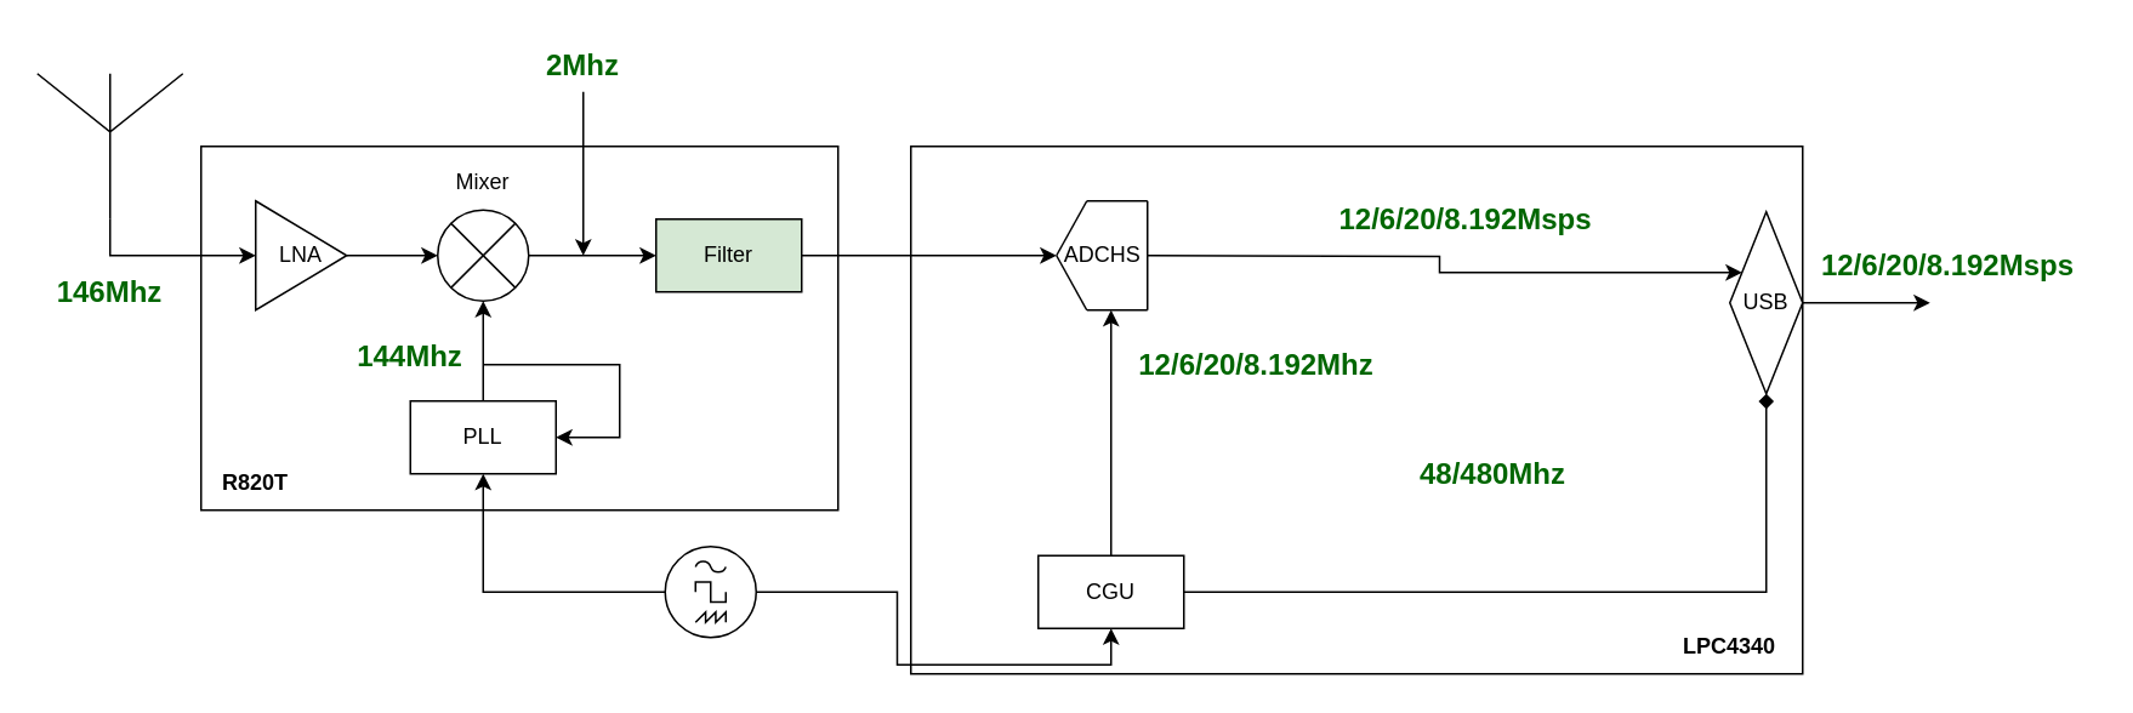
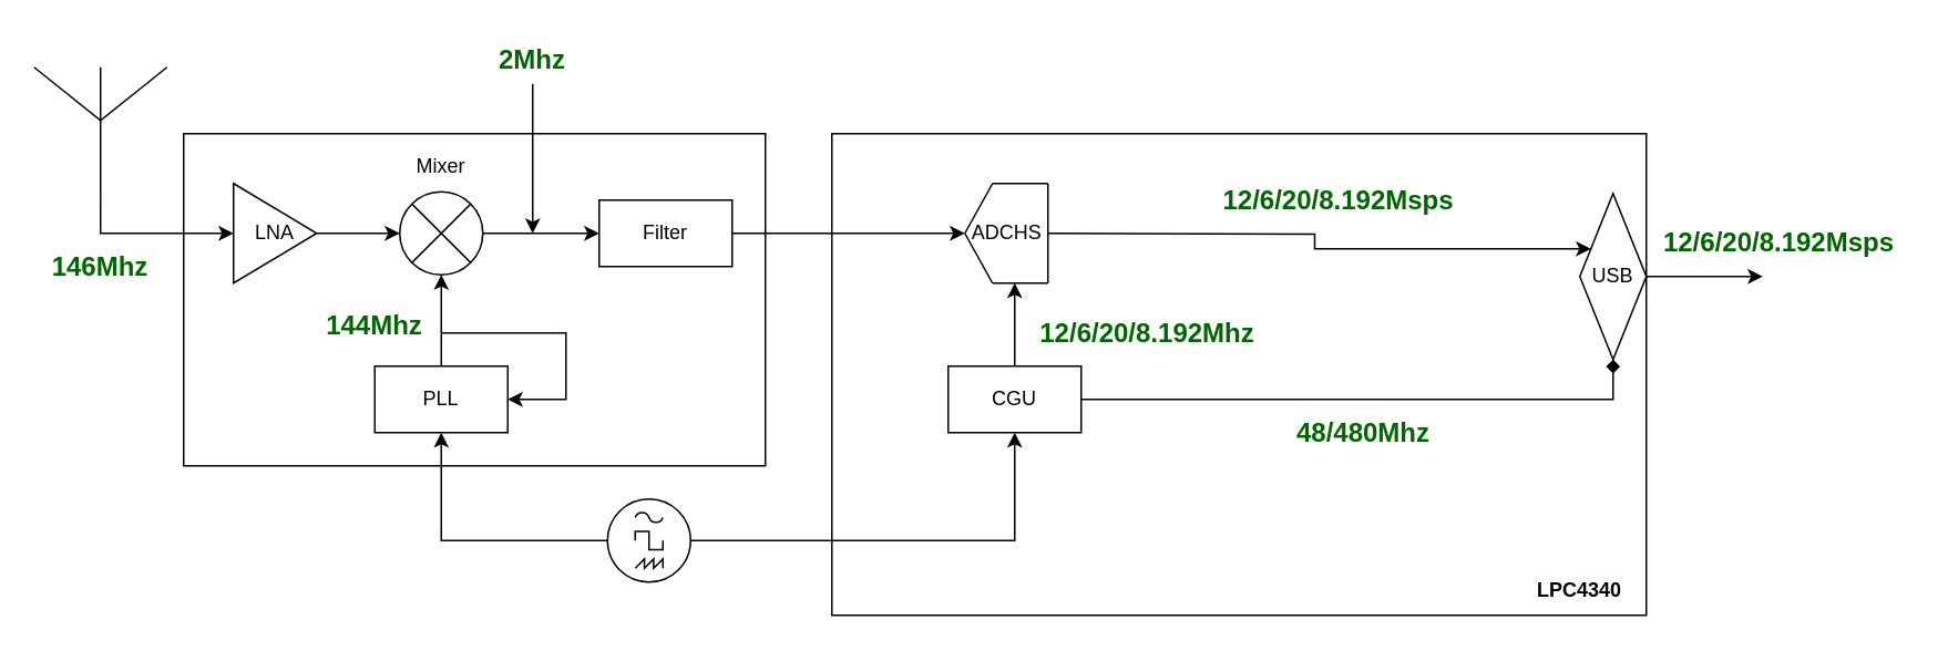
- <mxCell id="16" value="Filter" style="rounded=0;whiteSpace=wrap;html=1;fillColor=#d5e8d4;" vertex="1" parent="1"><mxGeometry x="360" y="120" width="80" height="40" as="geometry" /></mxCell>
+ <mxCell id="16" value="Filter" style="rounded=0;whiteSpace=wrap;html=1;" vertex="1" parent="1"><mxGeometry x="360" y="120" width="80" height="40" as="geometry" /></mxCell>
- <mxCell id="13" value="&lt;b&gt;R820T&lt;/b&gt;" style="text;html=1;strokeColor=none;fillColor=none;align=center;verticalAlign=middle;whiteSpace=wrap;rounded=0;" vertex="1" parent="1"><mxGeometry x="110" y="250" width="60" height="30" as="geometry" /></mxCell>
- <mxCell id="37" value="CGU" style="rounded=0;whiteSpace=wrap;html=1;" vertex="1" parent="1"><mxGeometry x="570" y="305" width="80" height="40" as="geometry" /></mxCell>
+ <mxCell id="37" value="CGU" style="rounded=0;whiteSpace=wrap;html=1;" vertex="1" parent="1"><mxGeometry x="570" y="220" width="80" height="40" as="geometry" /></mxCell>
